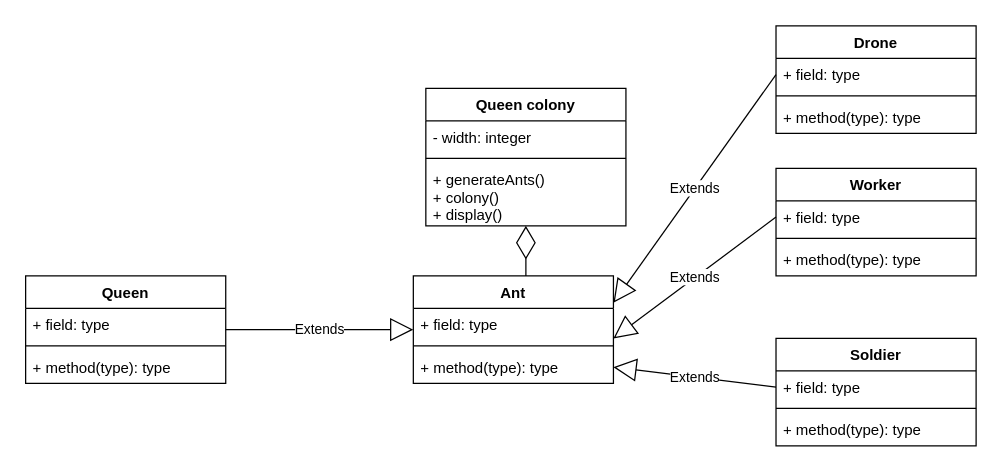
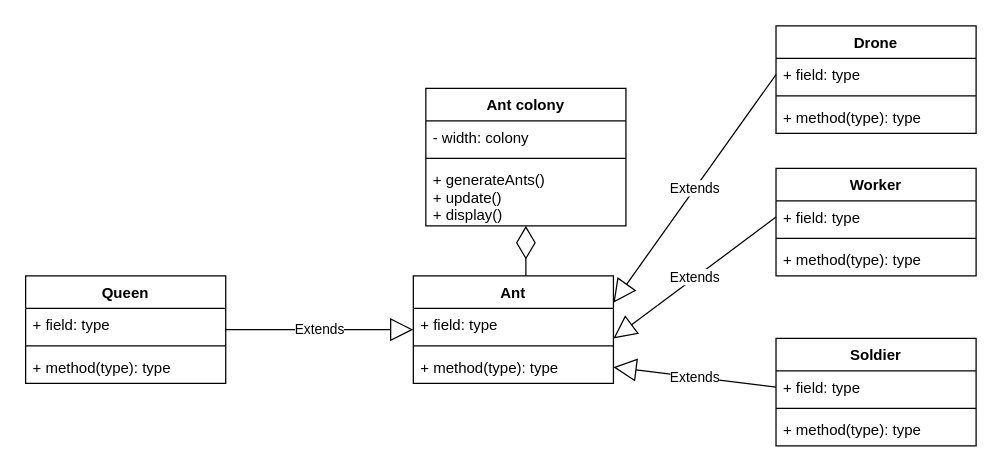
- <mxCell id="2" value="Queen colony" style="swimlane;fontStyle=1;align=center;verticalAlign=top;childLayout=stackLayout;horizontal=1;startSize=26;horizontalStack=0;resizeParent=1;resizeParentMax=0;resizeLast=0;collapsible=1;marginBottom=0;" vertex="1" parent="1"><mxGeometry x="340" y="70" width="160" height="110" as="geometry" /></mxCell>
+ <mxCell id="2" value="Ant colony" style="swimlane;fontStyle=1;align=center;verticalAlign=top;childLayout=stackLayout;horizontal=1;startSize=26;horizontalStack=0;resizeParent=1;resizeParentMax=0;resizeLast=0;collapsible=1;marginBottom=0;" vertex="1" parent="1"><mxGeometry x="340" y="70" width="160" height="110" as="geometry" /></mxCell>
- <mxCell id="3" value="- width: integer" style="text;strokeColor=none;fillColor=none;align=left;verticalAlign=top;spacingLeft=4;spacingRight=4;overflow=hidden;rotatable=0;points=[[0,0.5],[1,0.5]];portConstraint=eastwest;" vertex="1" parent="2"><mxGeometry y="26" width="160" height="26" as="geometry" /></mxCell>
+ <mxCell id="3" value="- width: colony" style="text;strokeColor=none;fillColor=none;align=left;verticalAlign=top;spacingLeft=4;spacingRight=4;overflow=hidden;rotatable=0;points=[[0,0.5],[1,0.5]];portConstraint=eastwest;" vertex="1" parent="2"><mxGeometry y="26" width="160" height="26" as="geometry" /></mxCell>
- <mxCell id="5" value="+ generateAnts()&#10;+ colony()&#10;+ display()&#10;" style="text;strokeColor=none;fillColor=none;align=left;verticalAlign=top;spacingLeft=4;spacingRight=4;overflow=hidden;rotatable=0;points=[[0,0.5],[1,0.5]];portConstraint=eastwest;" vertex="1" parent="2"><mxGeometry y="60" width="160" height="50" as="geometry" /></mxCell>
+ <mxCell id="5" value="+ generateAnts()&#10;+ update()&#10;+ display()&#10;" style="text;strokeColor=none;fillColor=none;align=left;verticalAlign=top;spacingLeft=4;spacingRight=4;overflow=hidden;rotatable=0;points=[[0,0.5],[1,0.5]];portConstraint=eastwest;" vertex="1" parent="2"><mxGeometry y="60" width="160" height="50" as="geometry" /></mxCell>
